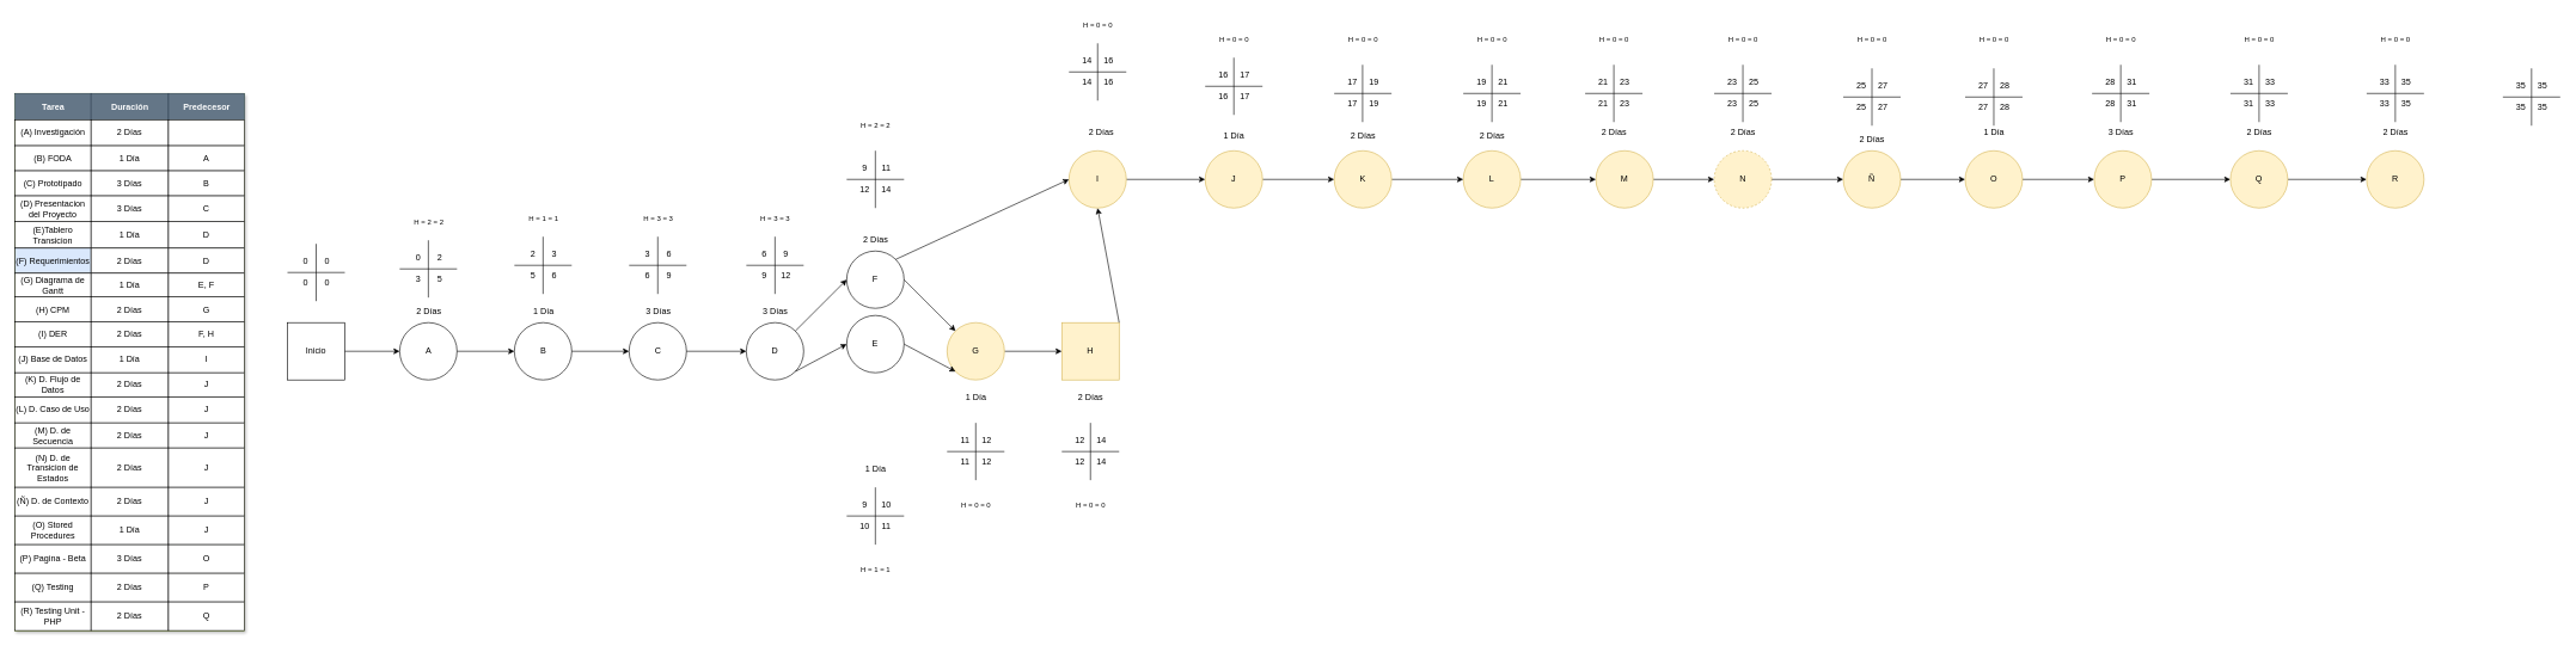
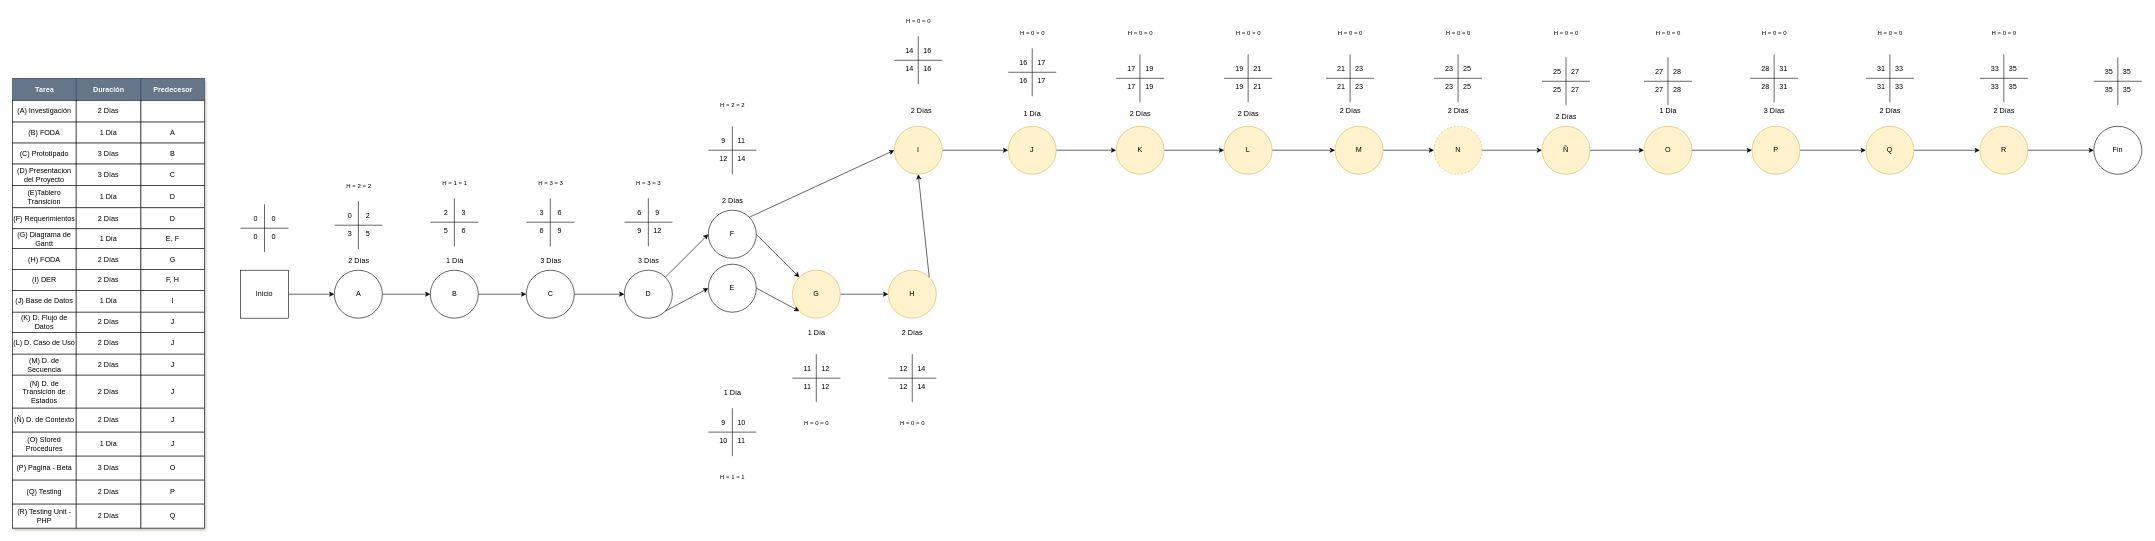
+ <mxCell id="123" style="edgeStyle=orthogonalEdgeStyle;rounded=0;orthogonalLoop=1;jettySize=auto;html=1;exitX=1;exitY=0.5;exitDx=0;exitDy=0;entryX=0;entryY=0.5;entryDx=0;entryDy=0;" parent="1" source="124" target="125" edge="1"><mxGeometry relative="1" as="geometry" /></mxCell>
+ <mxCell id="125" value="Fin" style="ellipse;whiteSpace=wrap;html=1;aspect=fixed;" parent="1" vertex="1"><mxGeometry x="3490" y="210" width="80" height="80" as="geometry" /></mxCell>
- <mxCell id="28" value="(F) Requerimientos" style="connectable=0;recursiveResize=0;fontStyle=0;align=center;whiteSpace=wrap;html=1;fillColor=#dae8fc;" parent="27" vertex="1"><mxGeometry width="106" height="35" as="geometry"><mxRectangle width="106" height="35" as="alternateBounds" /></mxGeometry></mxCell>
+ <mxCell id="28" value="(F) Requerimientos" style="connectable=0;recursiveResize=0;fontStyle=0;align=center;whiteSpace=wrap;html=1;" parent="27" vertex="1"><mxGeometry width="106" height="35" as="geometry"><mxRectangle width="106" height="35" as="alternateBounds" /></mxGeometry></mxCell>
- <mxCell id="36" value="(H) CPM" style="connectable=0;recursiveResize=0;whiteSpace=wrap;html=1;" parent="35" vertex="1"><mxGeometry width="106" height="35" as="geometry"><mxRectangle width="106" height="35" as="alternateBounds" /></mxGeometry></mxCell>
+ <mxCell id="36" value="(H) FODA" style="connectable=0;recursiveResize=0;whiteSpace=wrap;html=1;" parent="35" vertex="1"><mxGeometry width="106" height="35" as="geometry"><mxRectangle width="106" height="35" as="alternateBounds" /></mxGeometry></mxCell>
- <mxCell id="100" value="H" style="whiteSpace=wrap;html=1;aspect=fixed;fillColor=#fff2cc;strokeColor=#d6b656;rounded=0;" parent="1" vertex="1"><mxGeometry x="1480" y="450" width="80" height="80" as="geometry" /></mxCell>
+ <mxCell id="100" value="H" style="ellipse;whiteSpace=wrap;html=1;aspect=fixed;fillColor=#fff2cc;strokeColor=#d6b656;" parent="1" vertex="1"><mxGeometry x="1480" y="450" width="80" height="80" as="geometry" /></mxCell>
